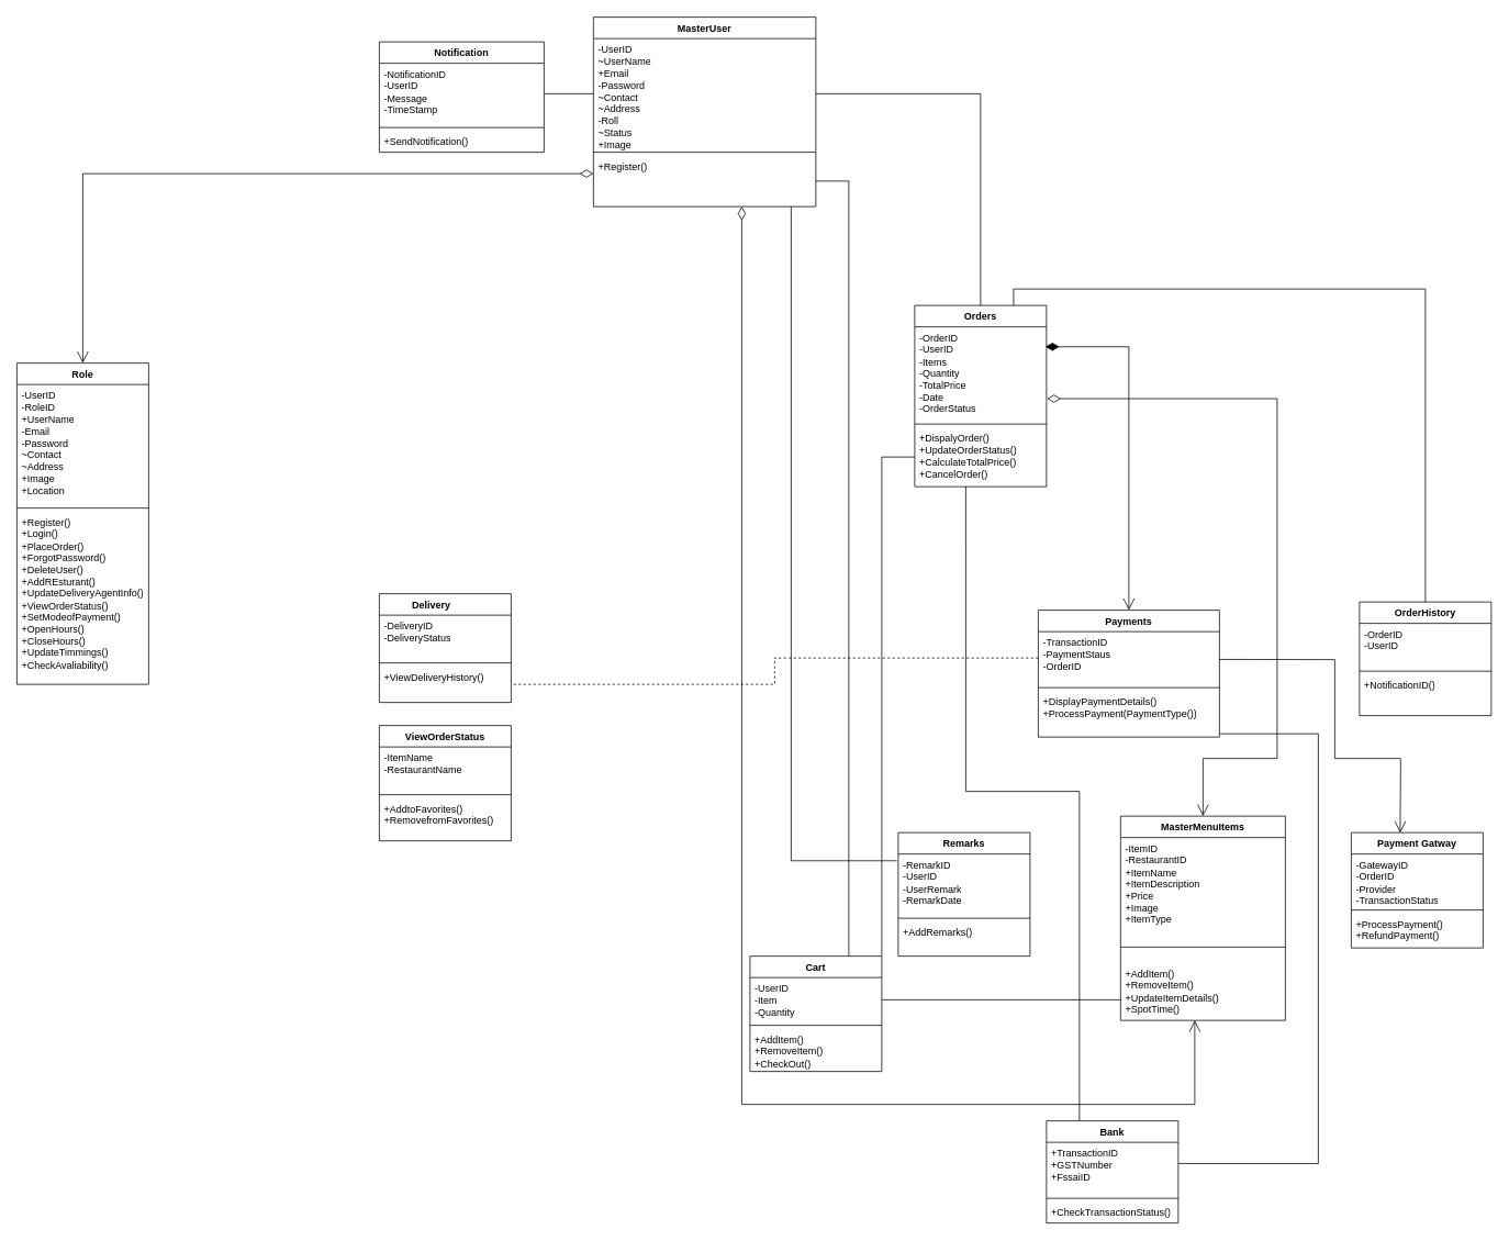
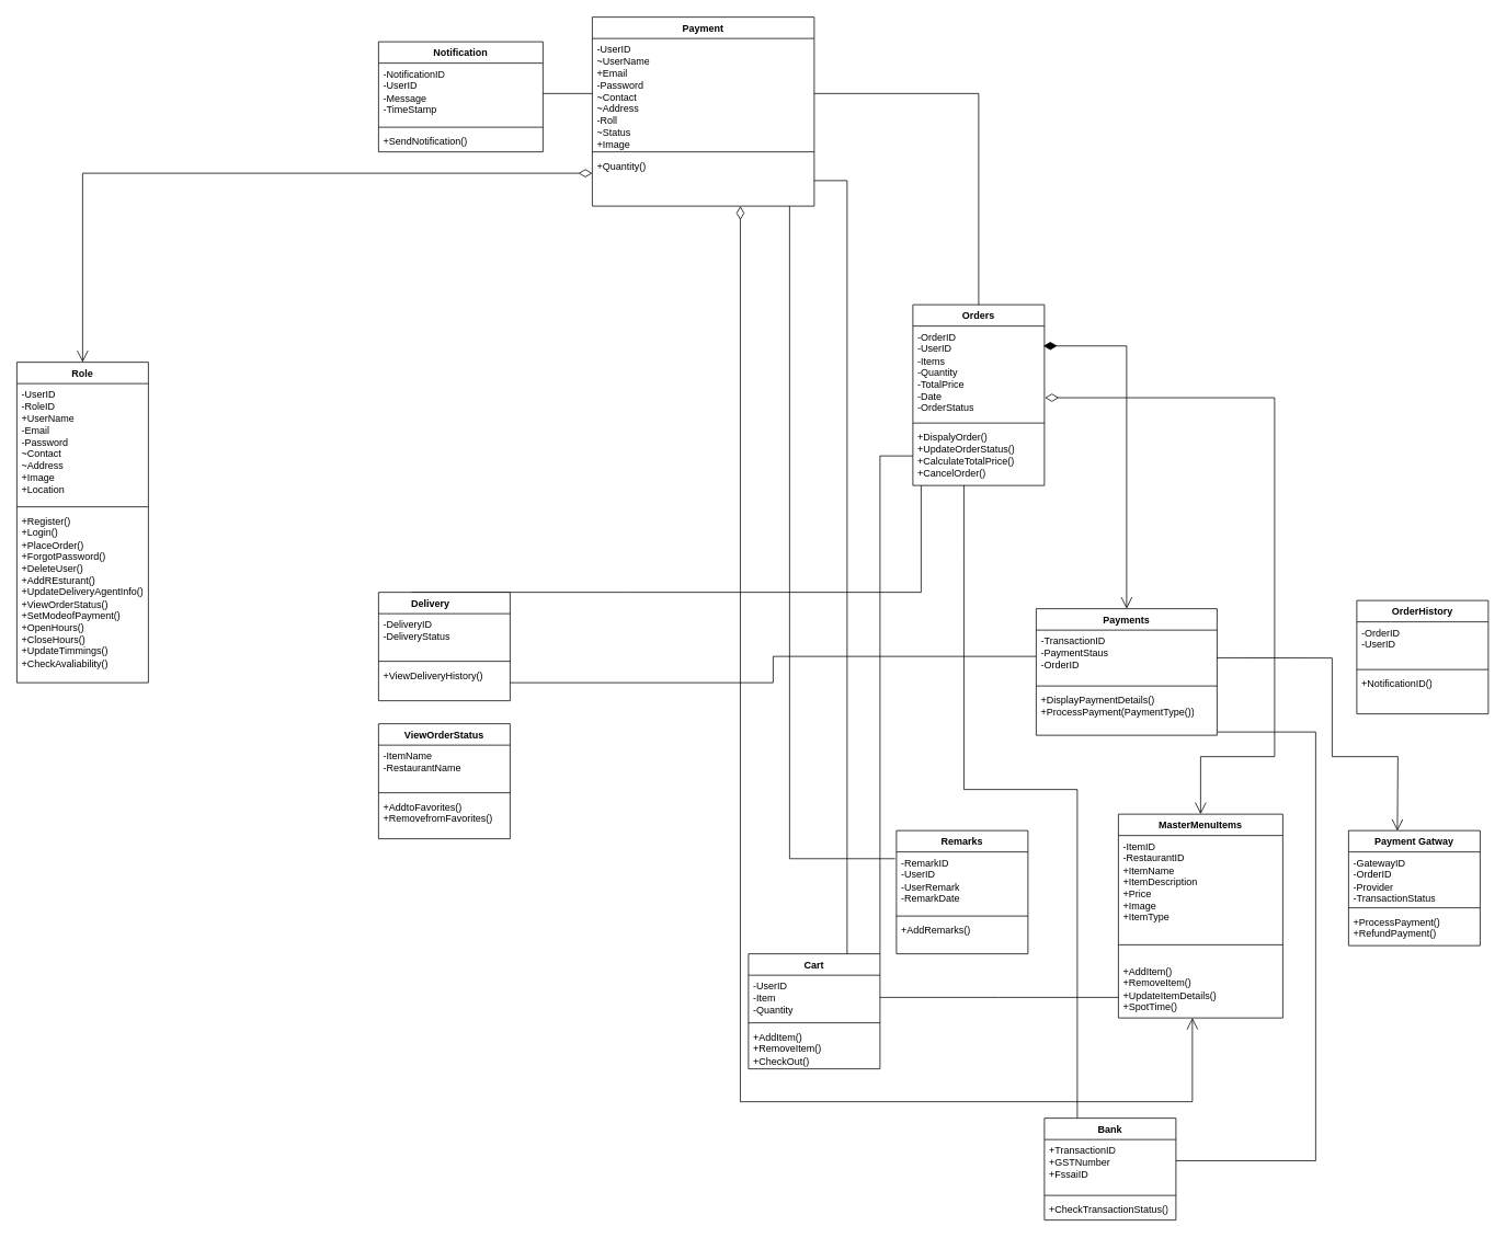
- <mxCell id="2" value="MasterUser" style="swimlane;fontStyle=1;align=center;verticalAlign=top;childLayout=stackLayout;horizontal=1;startSize=26;horizontalStack=0;resizeParent=1;resizeParentMax=0;resizeLast=0;collapsible=1;marginBottom=0;whiteSpace=wrap;html=1;" parent="1" vertex="1"><mxGeometry x="720" y="20" width="270" height="230" as="geometry" /></mxCell>
+ <mxCell id="2" value="Payment" style="swimlane;fontStyle=1;align=center;verticalAlign=top;childLayout=stackLayout;horizontal=1;startSize=26;horizontalStack=0;resizeParent=1;resizeParentMax=0;resizeLast=0;collapsible=1;marginBottom=0;whiteSpace=wrap;html=1;" parent="1" vertex="1"><mxGeometry x="720" y="20" width="270" height="230" as="geometry" /></mxCell>
- <mxCell id="5" value="+Register()" style="text;strokeColor=none;fillColor=none;align=left;verticalAlign=top;spacingLeft=4;spacingRight=4;overflow=hidden;rotatable=0;points=[[0,0.5],[1,0.5]];portConstraint=eastwest;whiteSpace=wrap;html=1;" parent="2" vertex="1"><mxGeometry y="168" width="270" height="62" as="geometry" /></mxCell>
+ <mxCell id="5" value="+Quantity()" style="text;strokeColor=none;fillColor=none;align=left;verticalAlign=top;spacingLeft=4;spacingRight=4;overflow=hidden;rotatable=0;points=[[0,0.5],[1,0.5]];portConstraint=eastwest;whiteSpace=wrap;html=1;" parent="2" vertex="1"><mxGeometry y="168" width="270" height="62" as="geometry" /></mxCell>
- <mxCell id="7" style="edgeStyle=orthogonalEdgeStyle;rounded=0;orthogonalLoop=1;jettySize=auto;html=1;exitX=0.75;exitY=0;exitDx=0;exitDy=0;entryX=0.5;entryY=0;entryDx=0;entryDy=0;endArrow=none;startFill=0;" parent="1" source="8" target="36" edge="1"><mxGeometry relative="1" as="geometry" /></mxCell>
+ <mxCell id="6" style="edgeStyle=orthogonalEdgeStyle;rounded=0;orthogonalLoop=1;jettySize=auto;html=1;entryX=0.25;entryY=0;entryDx=0;entryDy=0;endArrow=none;startFill=0;" parent="1" source="8" target="20" edge="1"><mxGeometry relative="1" as="geometry"><Array as="points"><mxPoint x="1120" y="720" /><mxPoint x="760" y="720" /></Array></mxGeometry></mxCell>
- <mxCell id="69" style="edgeStyle=orthogonalEdgeStyle;rounded=0;orthogonalLoop=1;jettySize=auto;html=1;exitX=0;exitY=0.5;exitDx=0;exitDy=0;entryX=1;entryY=0.5;entryDx=0;entryDy=0;endArrow=none;startFill=0;dashed=1;" edge="1" parent="1" source="13" target="23"><mxGeometry relative="1" as="geometry" /></mxCell>
+ <mxCell id="69" style="edgeStyle=orthogonalEdgeStyle;rounded=0;orthogonalLoop=1;jettySize=auto;html=1;exitX=0;exitY=0.5;exitDx=0;exitDy=0;entryX=1;entryY=0.5;entryDx=0;entryDy=0;endArrow=none;startFill=0;" edge="1" parent="1" source="13" target="23"><mxGeometry relative="1" as="geometry" /></mxCell>
